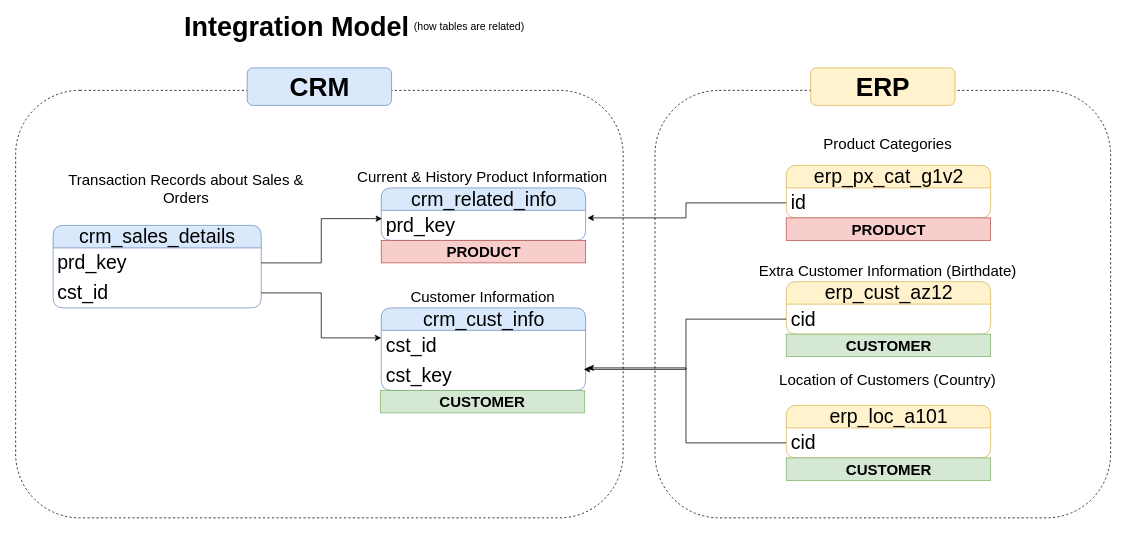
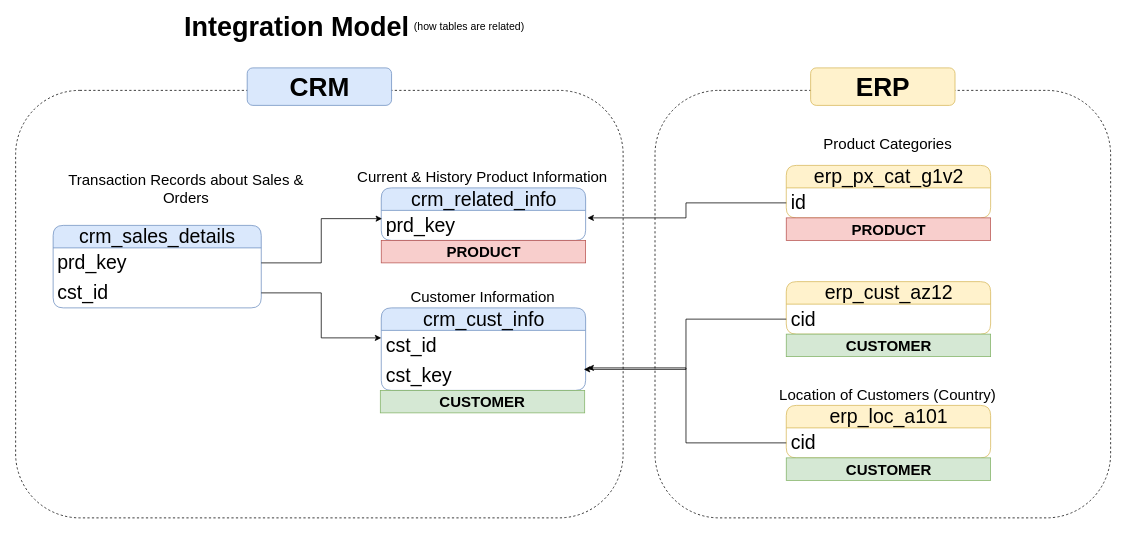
- <mxCell id="21" value="&lt;font style=&quot;font-size: 20px;&quot;&gt;Extra Customer Information (Birthdate)&lt;/font&gt;" style="text;html=1;align=center;verticalAlign=middle;whiteSpace=wrap;rounded=0;fillColor=none;strokeColor=none;" parent="1" vertex="1"><mxGeometry x="1002.5" y="345" width="360" height="30" as="geometry" /></mxCell>
- <mxCell id="25" value="&lt;font style=&quot;font-size: 20px;&quot;&gt;Location of Customers (Country)&lt;/font&gt;" style="text;html=1;align=center;verticalAlign=middle;whiteSpace=wrap;rounded=0;fillColor=none;strokeColor=none;" parent="1" vertex="1"><mxGeometry x="1002.5" y="490" width="360" height="30" as="geometry" /></mxCell>
+ <mxCell id="25" value="&lt;font style=&quot;font-size: 20px;&quot;&gt;Location of Customers (Country)&lt;/font&gt;" style="text;html=1;align=center;verticalAlign=middle;whiteSpace=wrap;rounded=0;fillColor=none;strokeColor=none;" parent="1" vertex="1"><mxGeometry x="1002.5" y="510" width="360" height="30" as="geometry" /></mxCell>
